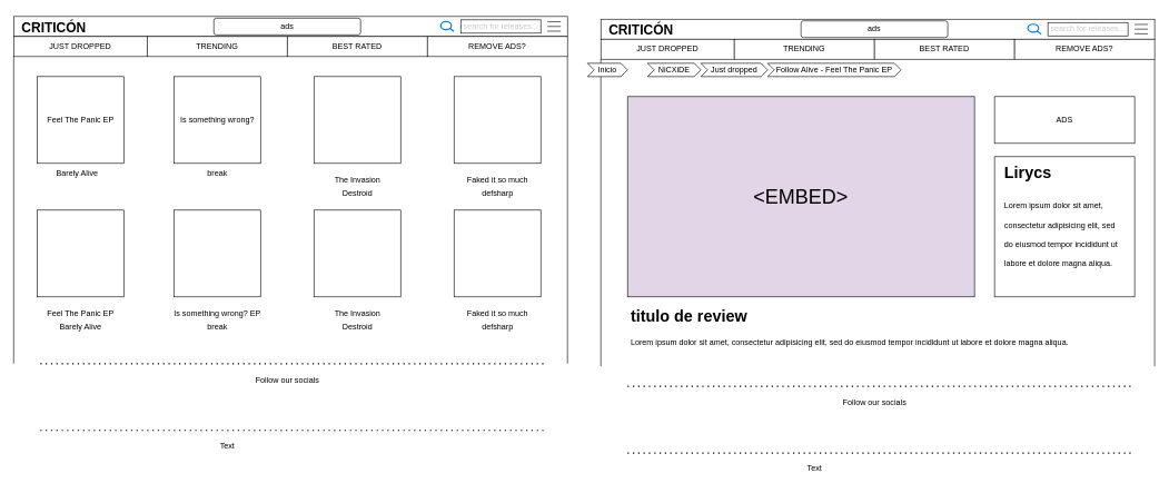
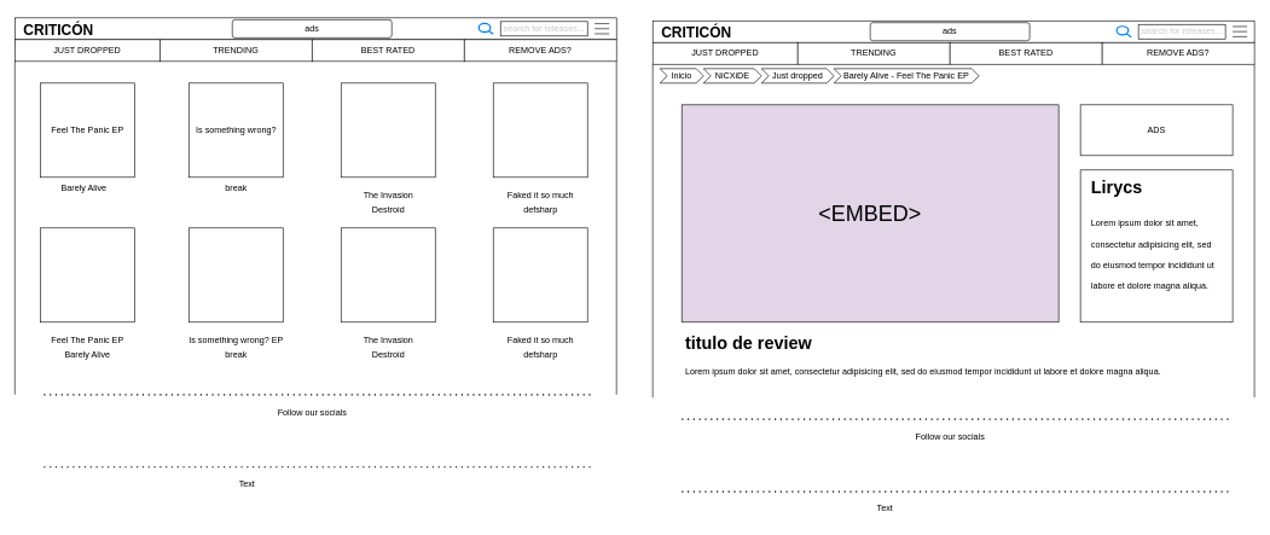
- <mxCell id="77" value="Inicio" style="shape=step;perimeter=stepPerimeter;whiteSpace=wrap;html=1;fixedSize=1;size=10;" parent="1" vertex="1"><mxGeometry x="880" y="94" width="60" height="20" as="geometry" /></mxCell>
+ <mxCell id="77" value="Inicio" style="shape=step;perimeter=stepPerimeter;whiteSpace=wrap;html=1;fixedSize=1;size=10;" parent="1" vertex="1"><mxGeometry x="910" y="94" width="60" height="20" as="geometry" /></mxCell>
- <mxCell id="79" value="Follow Alive - Feel The Panic EP" style="shape=step;perimeter=stepPerimeter;whiteSpace=wrap;html=1;fixedSize=1;size=10;" parent="1" vertex="1"><mxGeometry x="1150" y="94" width="200" height="20" as="geometry" /></mxCell>
+ <mxCell id="79" value="Barely Alive - Feel The Panic EP" style="shape=step;perimeter=stepPerimeter;whiteSpace=wrap;html=1;fixedSize=1;size=10;" parent="1" vertex="1"><mxGeometry x="1150" y="94" width="200" height="20" as="geometry" /></mxCell>
